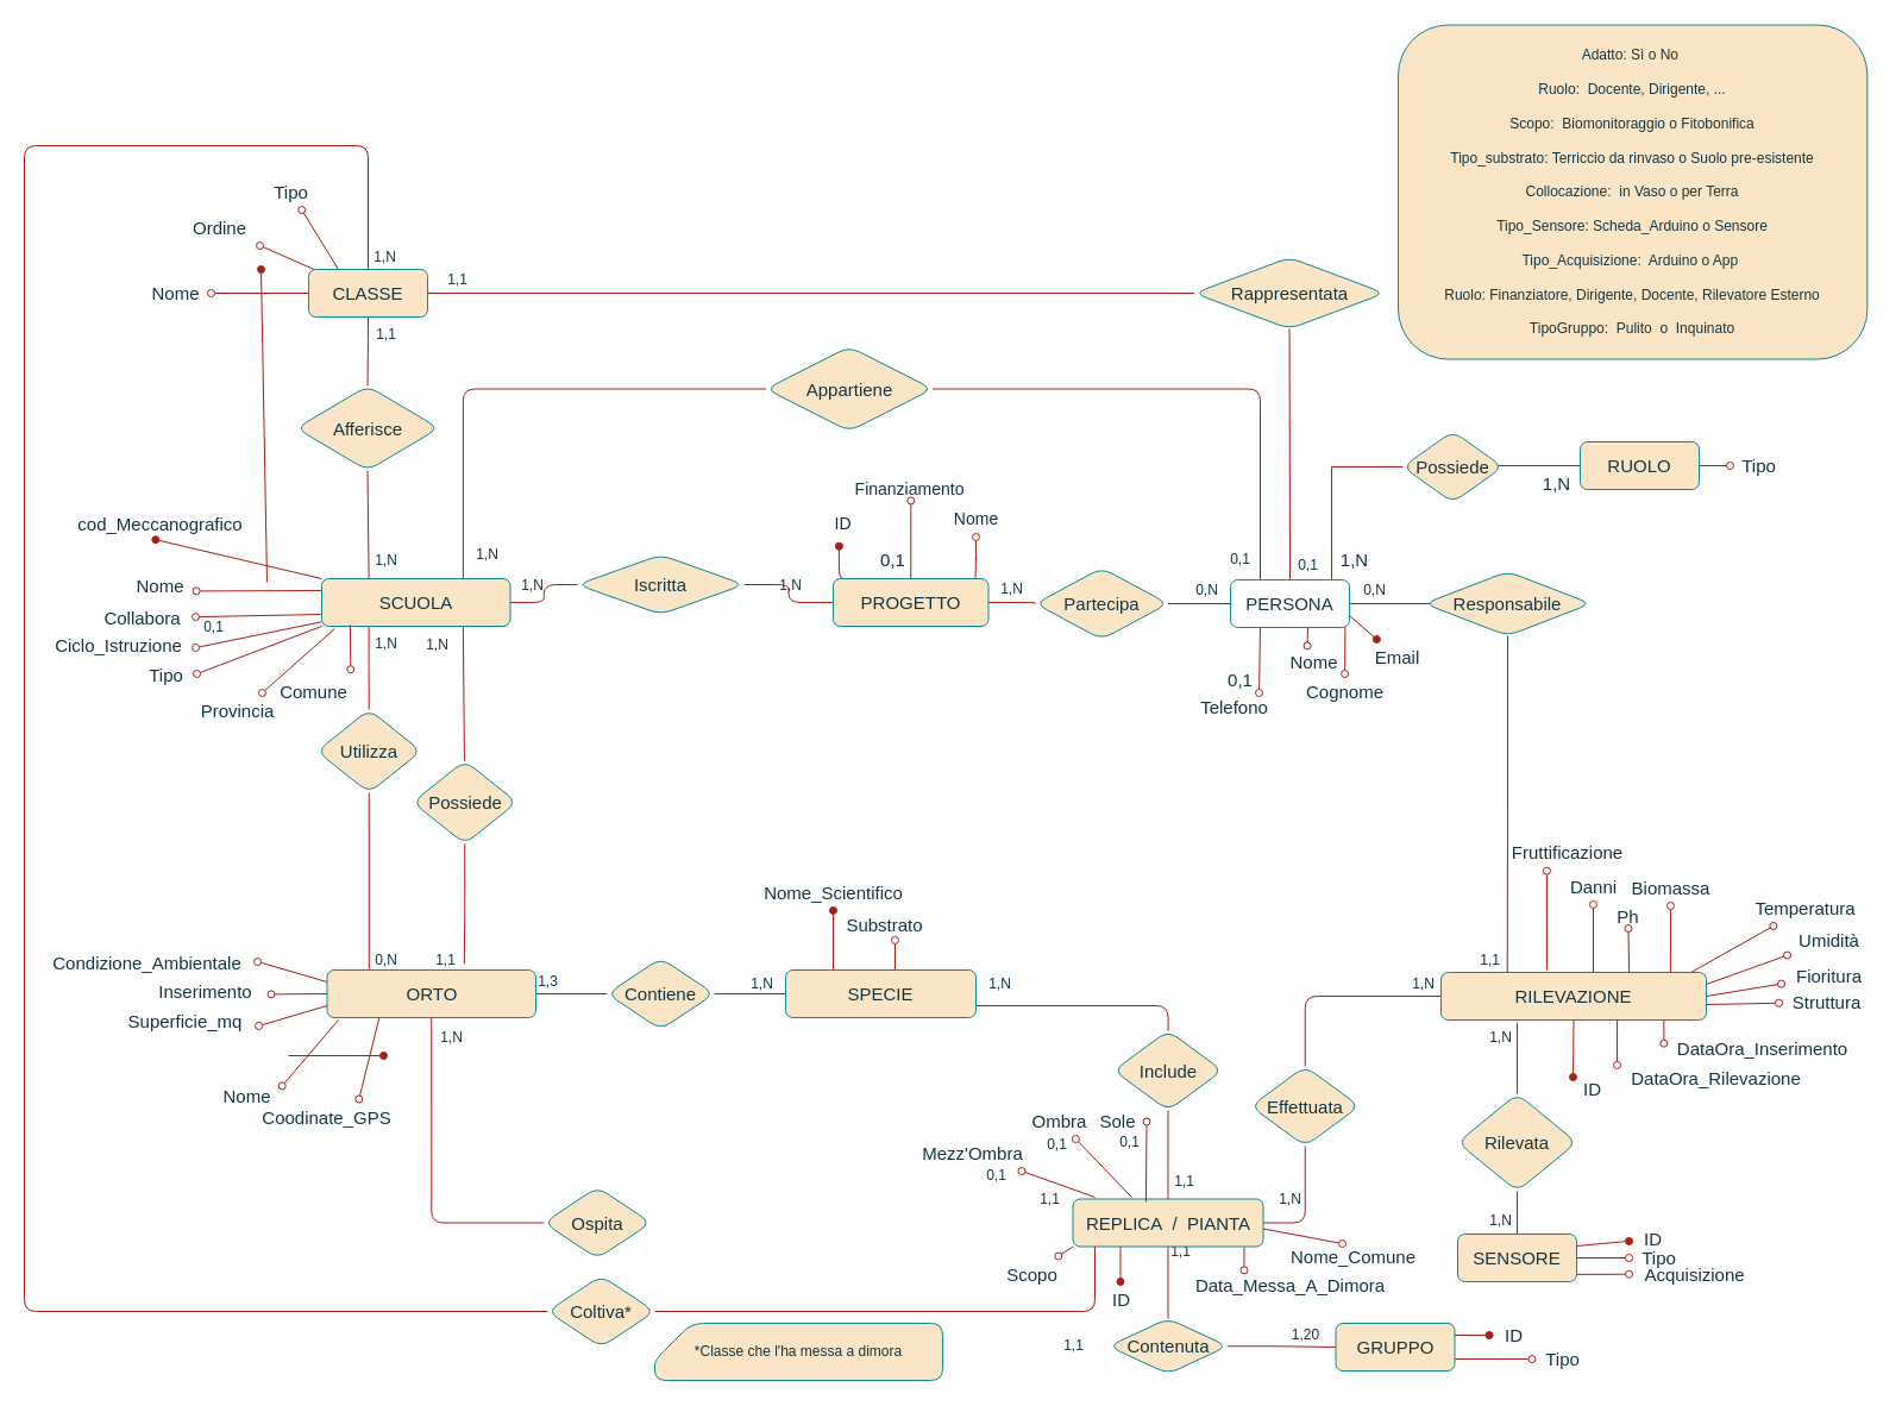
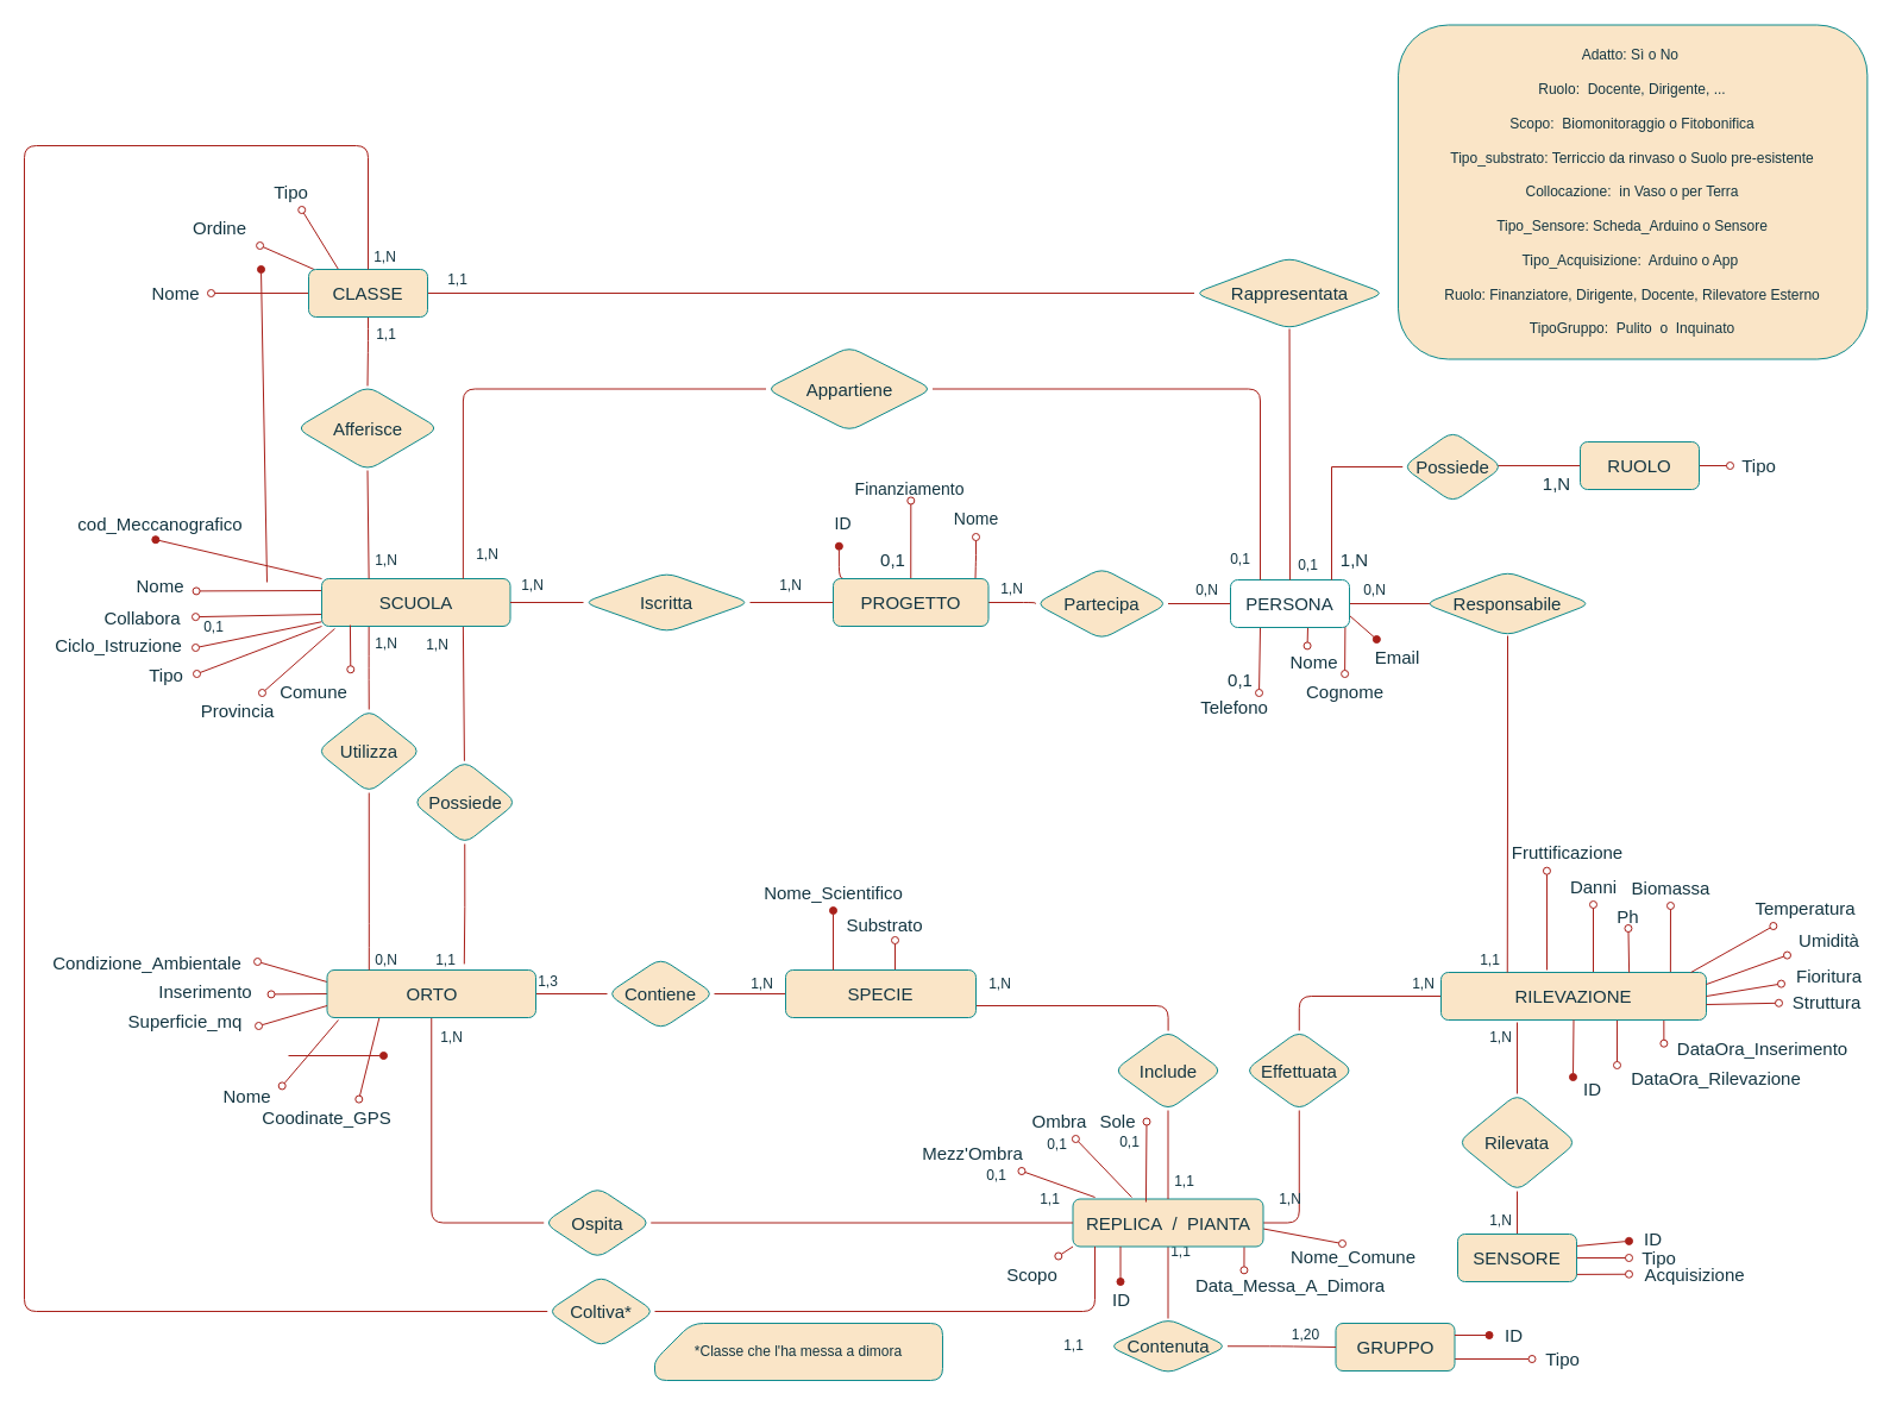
- <mxCell id="120" value="Iscritta" style="rhombus;whiteSpace=wrap;html=1;fontFamily=Helvetica;fontSize=15;align=center;verticalAlign=middle;labelBackgroundColor=none;rounded=1;fillColor=#FAE5C7;strokeColor=#0F8B8D;fontColor=#143642;" parent="1" vertex="1"><mxGeometry x="485" y="466" width="140" height="50" as="geometry" /></mxCell>
+ <mxCell id="120" value="Iscritta" style="rhombus;whiteSpace=wrap;html=1;fontFamily=Helvetica;fontSize=15;align=center;verticalAlign=middle;labelBackgroundColor=none;rounded=1;fillColor=#FAE5C7;strokeColor=#0F8B8D;fontColor=#143642;" parent="1" vertex="1"><mxGeometry x="490" y="481" width="140" height="50" as="geometry" /></mxCell>
- <mxCell id="61" value="Effettuata" style="rhombus;whiteSpace=wrap;html=1;fontSize=15;labelBackgroundColor=none;rounded=1;fillColor=#FAE5C7;strokeColor=#0F8B8D;fontColor=#143642;" parent="1" vertex="1"><mxGeometry x="1051" y="896" width="91.5" height="67" as="geometry" /></mxCell>
+ <mxCell id="61" value="Effettuata" style="rhombus;whiteSpace=wrap;html=1;fontSize=15;labelBackgroundColor=none;rounded=1;fillColor=#FAE5C7;strokeColor=#0F8B8D;fontColor=#143642;" parent="1" vertex="1"><mxGeometry x="1046" y="866" width="91.5" height="67" as="geometry" /></mxCell>
+ <mxCell id="164" style="edgeStyle=orthogonalEdgeStyle;rounded=1;orthogonalLoop=1;jettySize=auto;html=1;exitX=1;exitY=0.5;exitDx=0;exitDy=0;endArrow=none;endFill=0;labelBackgroundColor=none;strokeColor=#A8201A;fontColor=default;" parent="1" source="165" target="159" edge="1"><mxGeometry relative="1" as="geometry" /></mxCell>
